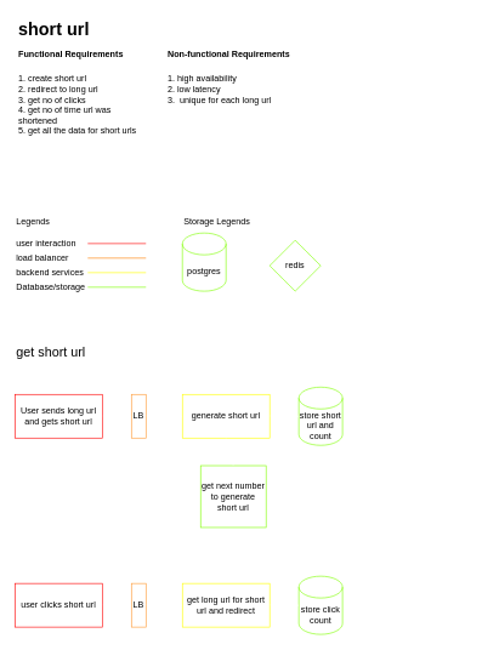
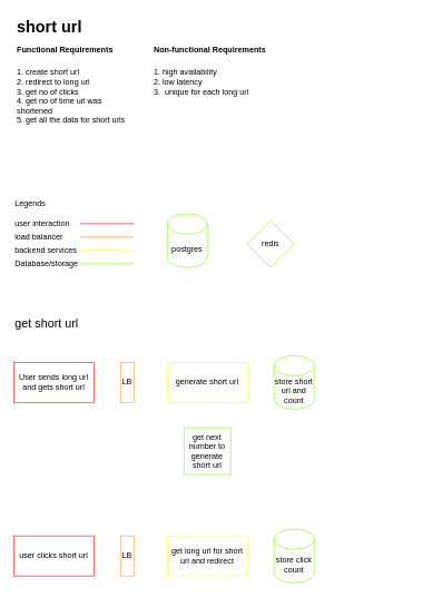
- <mxCell id="15" value="Storage Legends" style="text;html=1;strokeColor=none;fillColor=none;align=left;verticalAlign=middle;whiteSpace=wrap;rounded=0;fontSize=12;" parent="1" vertex="1"><mxGeometry x="250" y="290" width="100" height="30" as="geometry" /></mxCell>
- <mxCell id="32" value="get next number to generate short url" style="whiteSpace=wrap;html=1;aspect=fixed;strokeColor=#80FF00;fontSize=12;fillColor=none;" vertex="1" parent="1"><mxGeometry x="275" y="640" width="90" height="85" as="geometry" /></mxCell>
+ <mxCell id="32" value="get next number to generate short url" style="whiteSpace=wrap;html=1;aspect=fixed;strokeColor=#80FF00;fontSize=12;fillColor=none;" vertex="1" parent="1"><mxGeometry x="275" y="640" width="70" height="70" as="geometry" /></mxCell>
